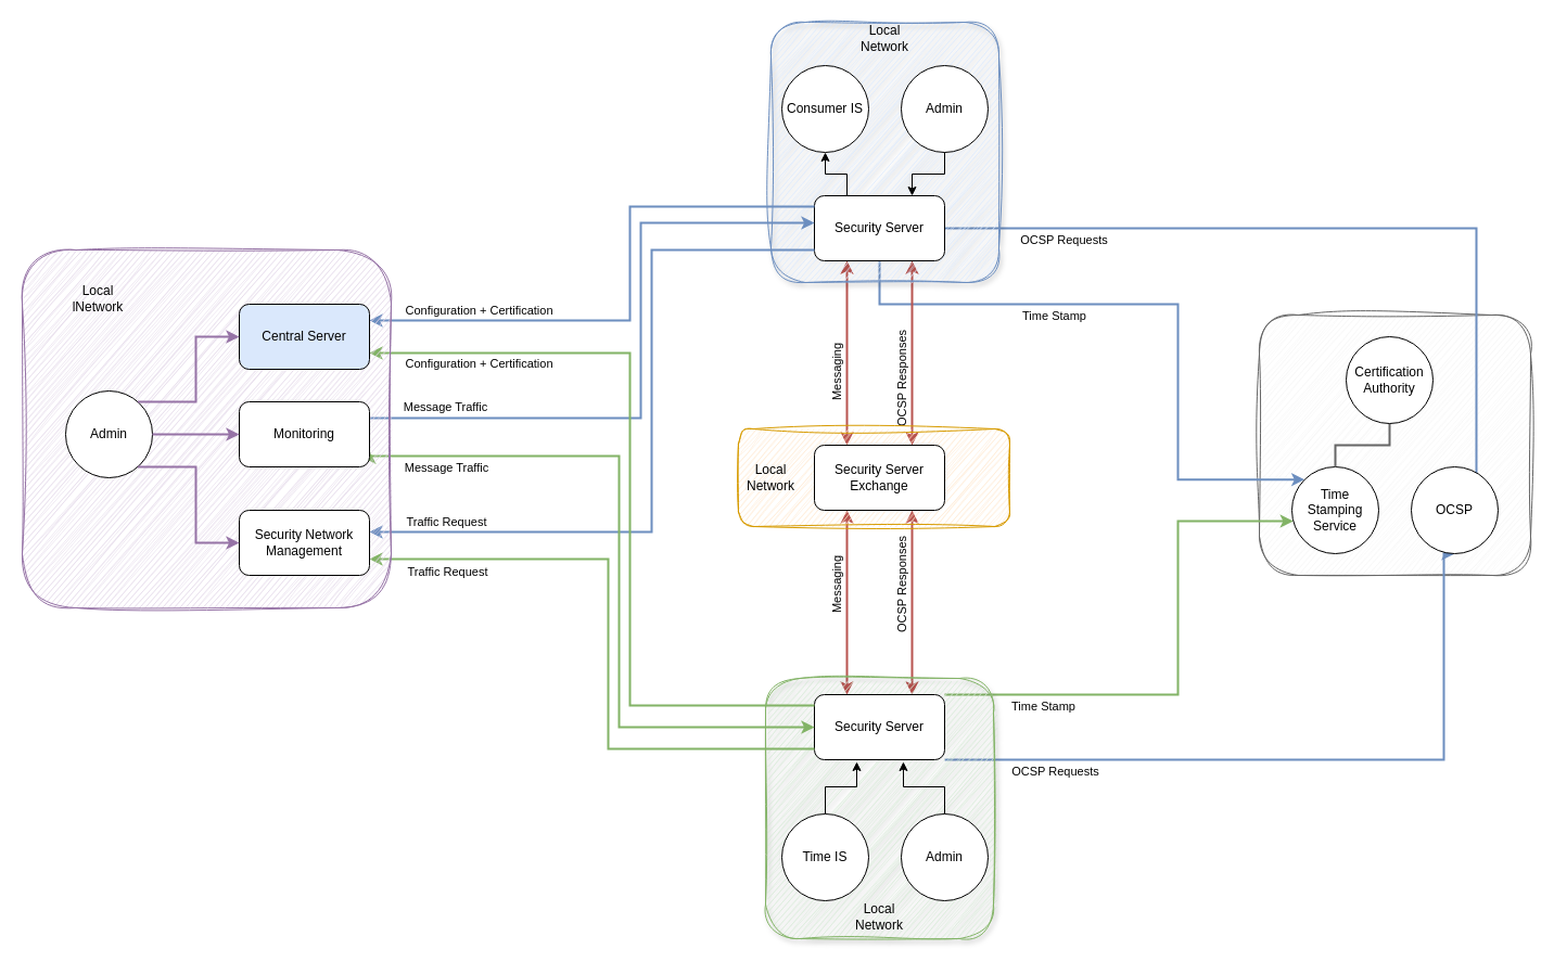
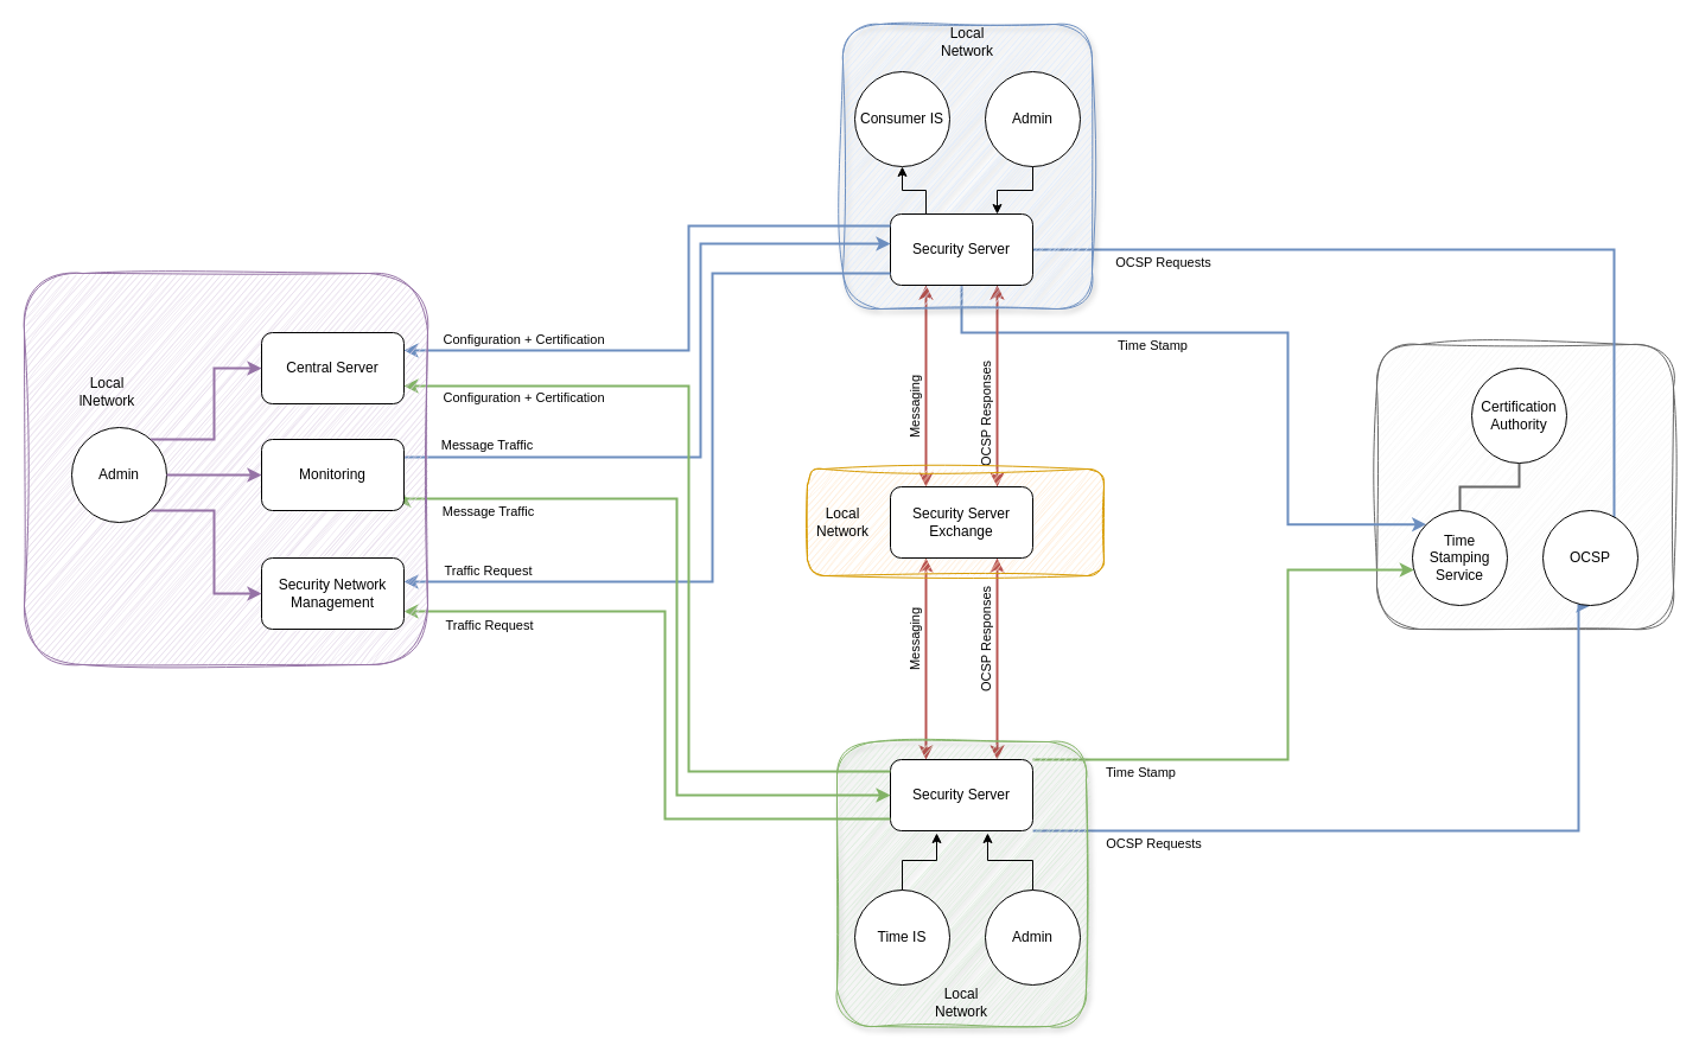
- <mxCell id="60" value="Local lNetwork" style="text;html=1;strokeColor=none;fillColor=none;align=center;verticalAlign=middle;whiteSpace=wrap;rounded=0;" vertex="1" parent="51"><mxGeometry x="40" y="30" width="60" height="30" as="geometry" /></mxCell>
+ <mxCell id="60" value="Local lNetwork" style="text;html=1;strokeColor=none;fillColor=none;align=center;verticalAlign=middle;whiteSpace=wrap;rounded=0;" vertex="1" parent="51"><mxGeometry x="40" y="85" width="60" height="30" as="geometry" /></mxCell>
- <mxCell id="54" value="Central Server" style="rounded=1;whiteSpace=wrap;html=1;fillColor=#dae8fc;" vertex="1" parent="51"><mxGeometry x="200" y="50" width="120" height="60" as="geometry" /></mxCell>
+ <mxCell id="54" value="Central Server" style="rounded=1;whiteSpace=wrap;html=1;" vertex="1" parent="51"><mxGeometry x="200" y="50" width="120" height="60" as="geometry" /></mxCell>
